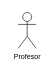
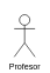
- <mxCell id="2" value="Profesor" style="shape=umlActor;verticalLabelPosition=bottom;verticalAlign=top;html=1;outlineConnect=0;" vertex="1" parent="1"><mxGeometry x="30" y="20" width="30" height="60" as="geometry" /></mxCell>
+ <mxCell id="2" value="Profesor" style="shape=umlActor;verticalLabelPosition=bottom;verticalAlign=top;html=1;outlineConnect=0;" vertex="1" parent="1"><mxGeometry x="20" y="20" width="30" height="60" as="geometry" /></mxCell>
